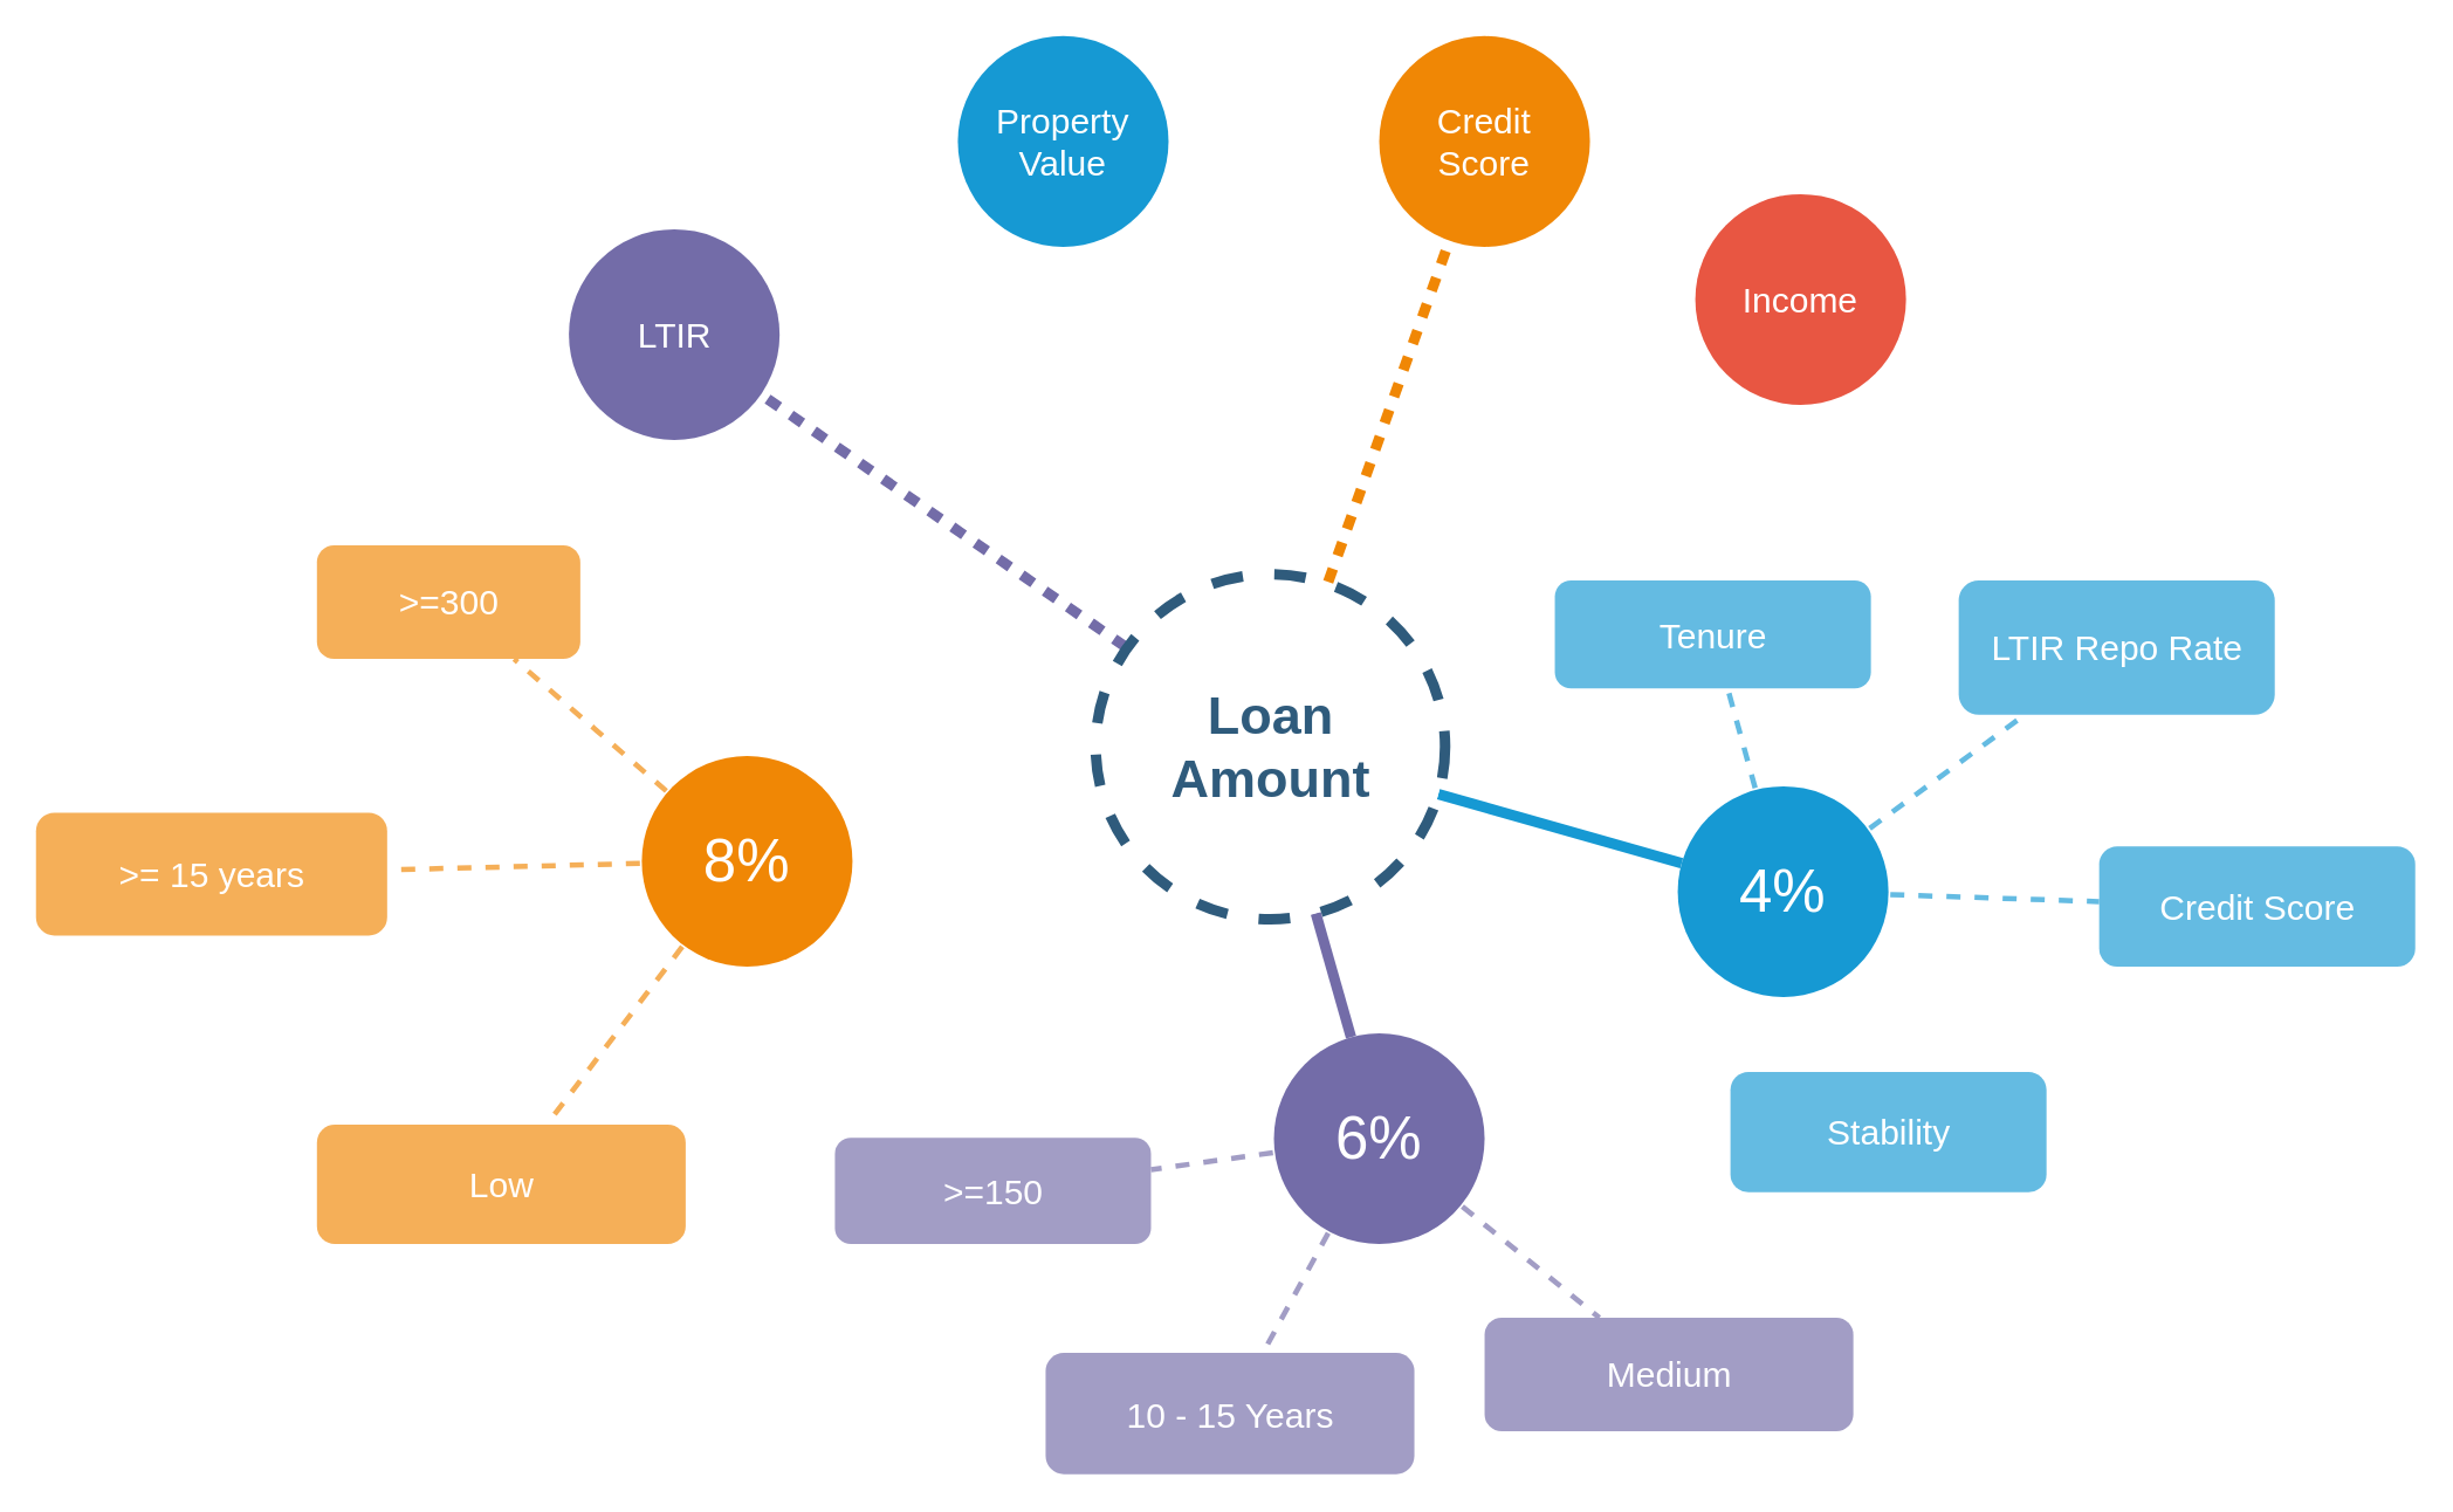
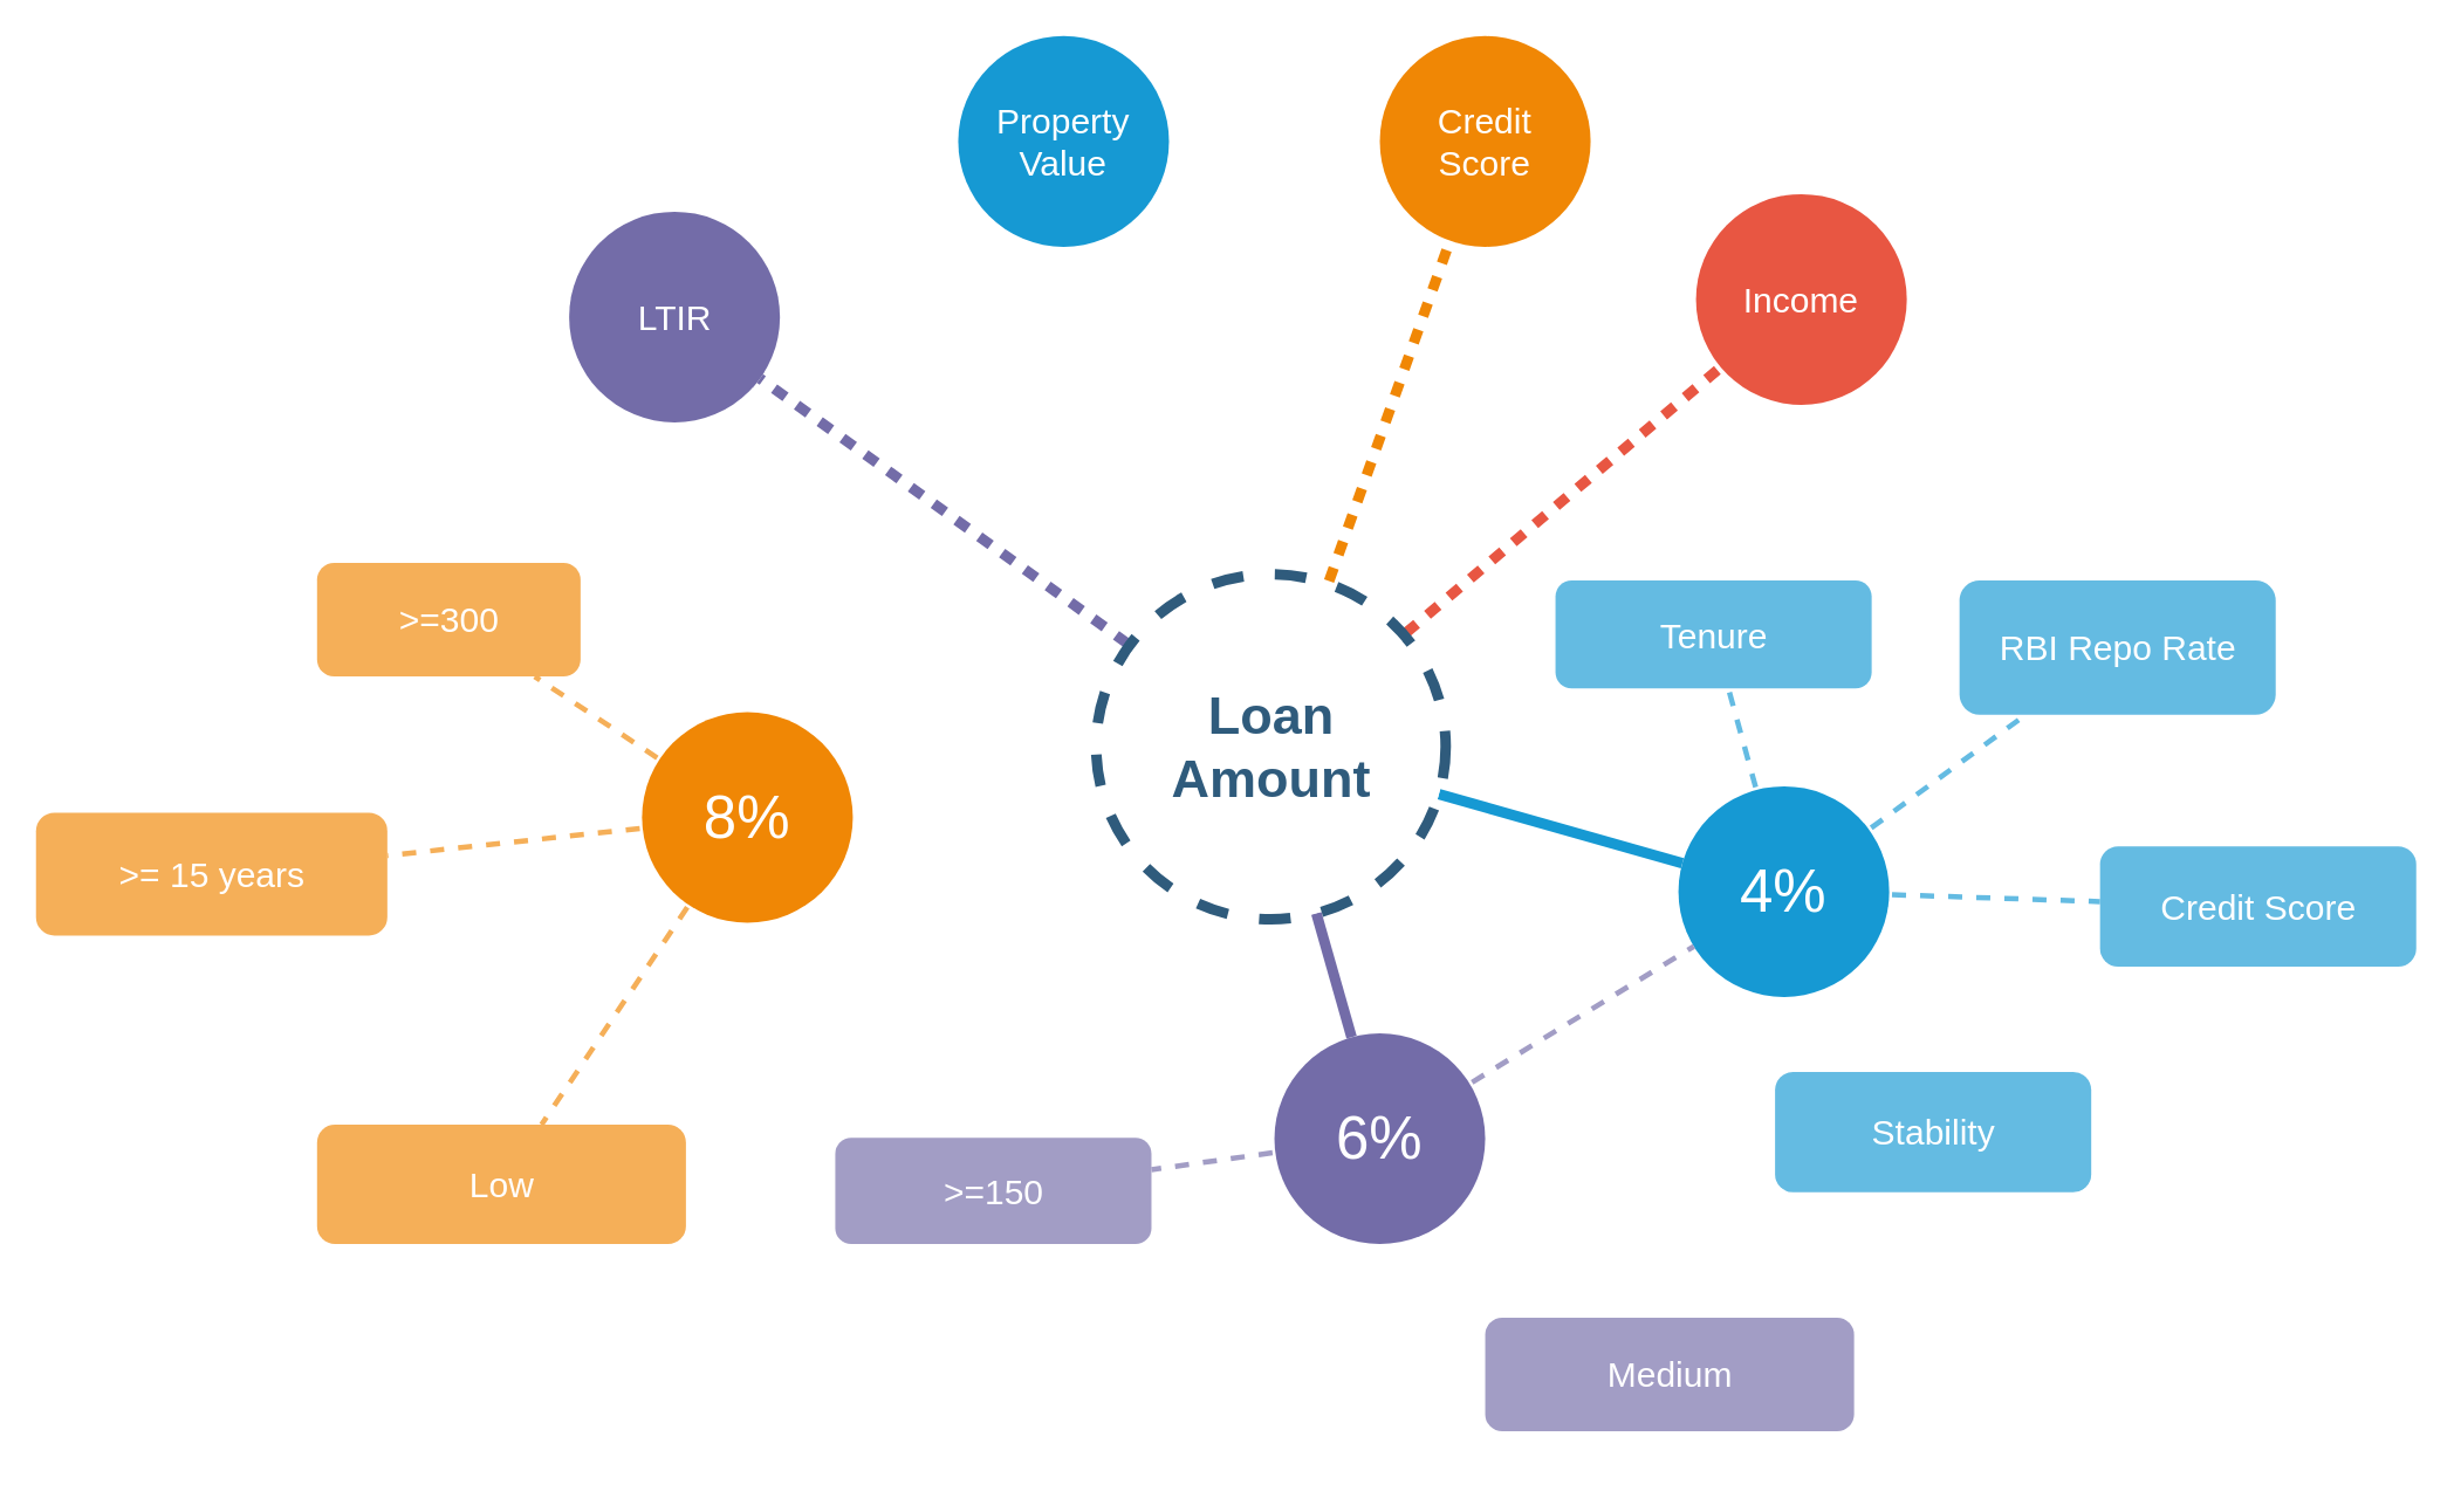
- <mxCell id="33" value="LTIR" style="ellipse;whiteSpace=wrap;html=1;shadow=0;fontFamily=Helvetica;fontSize=20;fontColor=#FFFFFF;align=center;strokeWidth=3;fillColor=#736ca8;strokeColor=none;" parent="1" vertex="1"><mxGeometry x="323.5" y="130" width="120" height="120" as="geometry" /></mxCell>
+ <mxCell id="33" value="LTIR" style="ellipse;whiteSpace=wrap;html=1;shadow=0;fontFamily=Helvetica;fontSize=20;fontColor=#FFFFFF;align=center;strokeWidth=3;fillColor=#736ca8;strokeColor=none;" parent="1" vertex="1"><mxGeometry x="323.5" y="120" width="120" height="120" as="geometry" /></mxCell>
+ <mxCell id="9" style="endArrow=none;strokeWidth=6;strokeColor=#E85642;html=1;flowAnimation=1;" parent="1" source="32" target="4" edge="1"><mxGeometry relative="1" as="geometry" /></mxCell>
- <mxCell id="28" value="&amp;gt;=300" style="rounded=1;fillColor=#f5af58;strokeColor=none;strokeWidth=3;shadow=0;html=1;fontColor=#FFFFFF;fontSize=20;" parent="1" vertex="1"><mxGeometry x="180" y="310" width="150" height="64.75" as="geometry" /></mxCell>
+ <mxCell id="28" value="&amp;gt;=300" style="rounded=1;fillColor=#f5af58;strokeColor=none;strokeWidth=3;shadow=0;html=1;fontColor=#FFFFFF;fontSize=20;" parent="1" vertex="1"><mxGeometry x="180" y="320" width="150" height="64.75" as="geometry" /></mxCell>
- <mxCell id="14" value="LTIR Repo Rate" style="rounded=1;fillColor=#64BBE2;strokeColor=none;strokeWidth=3;shadow=0;html=1;fontColor=#FFFFFF;fontSize=20;fontStyle=0" parent="1" vertex="1"><mxGeometry x="1115" y="330" width="180" height="76.5" as="geometry" /></mxCell>
+ <mxCell id="14" value="RBI Repo Rate" style="rounded=1;fillColor=#64BBE2;strokeColor=none;strokeWidth=3;shadow=0;html=1;fontColor=#FFFFFF;fontSize=20;fontStyle=0" parent="1" vertex="1"><mxGeometry x="1115" y="330" width="180" height="76.5" as="geometry" /></mxCell>
- <mxCell id="7" value="8%" style="ellipse;whiteSpace=wrap;html=1;shadow=0;fontFamily=Helvetica;fontSize=34;fontColor=#FFFFFF;align=center;strokeWidth=3;fillColor=#F08705;strokeColor=none;" parent="1" vertex="1"><mxGeometry x="365" y="430" width="120" height="120" as="geometry" /></mxCell>
+ <mxCell id="7" value="8%" style="ellipse;whiteSpace=wrap;html=1;shadow=0;fontFamily=Helvetica;fontSize=34;fontColor=#FFFFFF;align=center;strokeWidth=3;fillColor=#F08705;strokeColor=none;" parent="1" vertex="1"><mxGeometry x="365" y="405" width="120" height="120" as="geometry" /></mxCell>
- <mxCell id="16" value="Stability" style="rounded=1;fillColor=#64BBE2;strokeColor=none;strokeWidth=3;shadow=0;html=1;fontColor=#FFFFFF;fontSize=20;fontStyle=0" parent="1" vertex="1"><mxGeometry x="985" y="610" width="180" height="68.5" as="geometry" /></mxCell>
+ <mxCell id="16" value="Stability" style="rounded=1;fillColor=#64BBE2;strokeColor=none;strokeWidth=3;shadow=0;html=1;fontColor=#FFFFFF;fontSize=20;fontStyle=0" parent="1" vertex="1"><mxGeometry x="1010" y="610" width="180" height="68.5" as="geometry" /></mxCell>
- <mxCell id="23" value="" style="edgeStyle=none;endArrow=none;strokeWidth=3;strokeColor=#A29DC5;html=1;flowAnimation=1;" parent="1" source="6" target="22" edge="1"><mxGeometry x="251" y="-103.5" width="100" height="100" as="geometry"><mxPoint x="-304" y="-519" as="sourcePoint" /><mxPoint x="-204" y="-619" as="targetPoint" /></mxGeometry></mxCell>
+ <mxCell id="23" value="" style="edgeStyle=none;endArrow=none;strokeWidth=3;strokeColor=#A29DC5;html=1;flowAnimation=1;" parent="1" source="6" target="5" edge="1"><mxGeometry x="251" y="-103.5" width="100" height="100" as="geometry"><mxPoint x="-304" y="-519" as="sourcePoint" /><mxPoint x="-204" y="-619" as="targetPoint" /></mxGeometry></mxCell>
- <mxCell id="24" value="" style="edgeStyle=none;endArrow=none;strokeWidth=3;strokeColor=#A29DC5;html=1;flowAnimation=1;" parent="1" source="6" target="21" edge="1"><mxGeometry x="251" y="-103.5" width="100" height="100" as="geometry"><mxPoint x="-304" y="-519" as="sourcePoint" /><mxPoint x="-204" y="-619" as="targetPoint" /></mxGeometry></mxCell>
- <mxCell id="21" value="10 - 15 Years" style="rounded=1;fillColor=#a29dc5;strokeColor=none;strokeWidth=3;shadow=0;html=1;fontColor=#FFFFFF;fontSize=20;fontStyle=0" parent="1" vertex="1"><mxGeometry x="595" y="770" width="210" height="69" as="geometry" /></mxCell>
